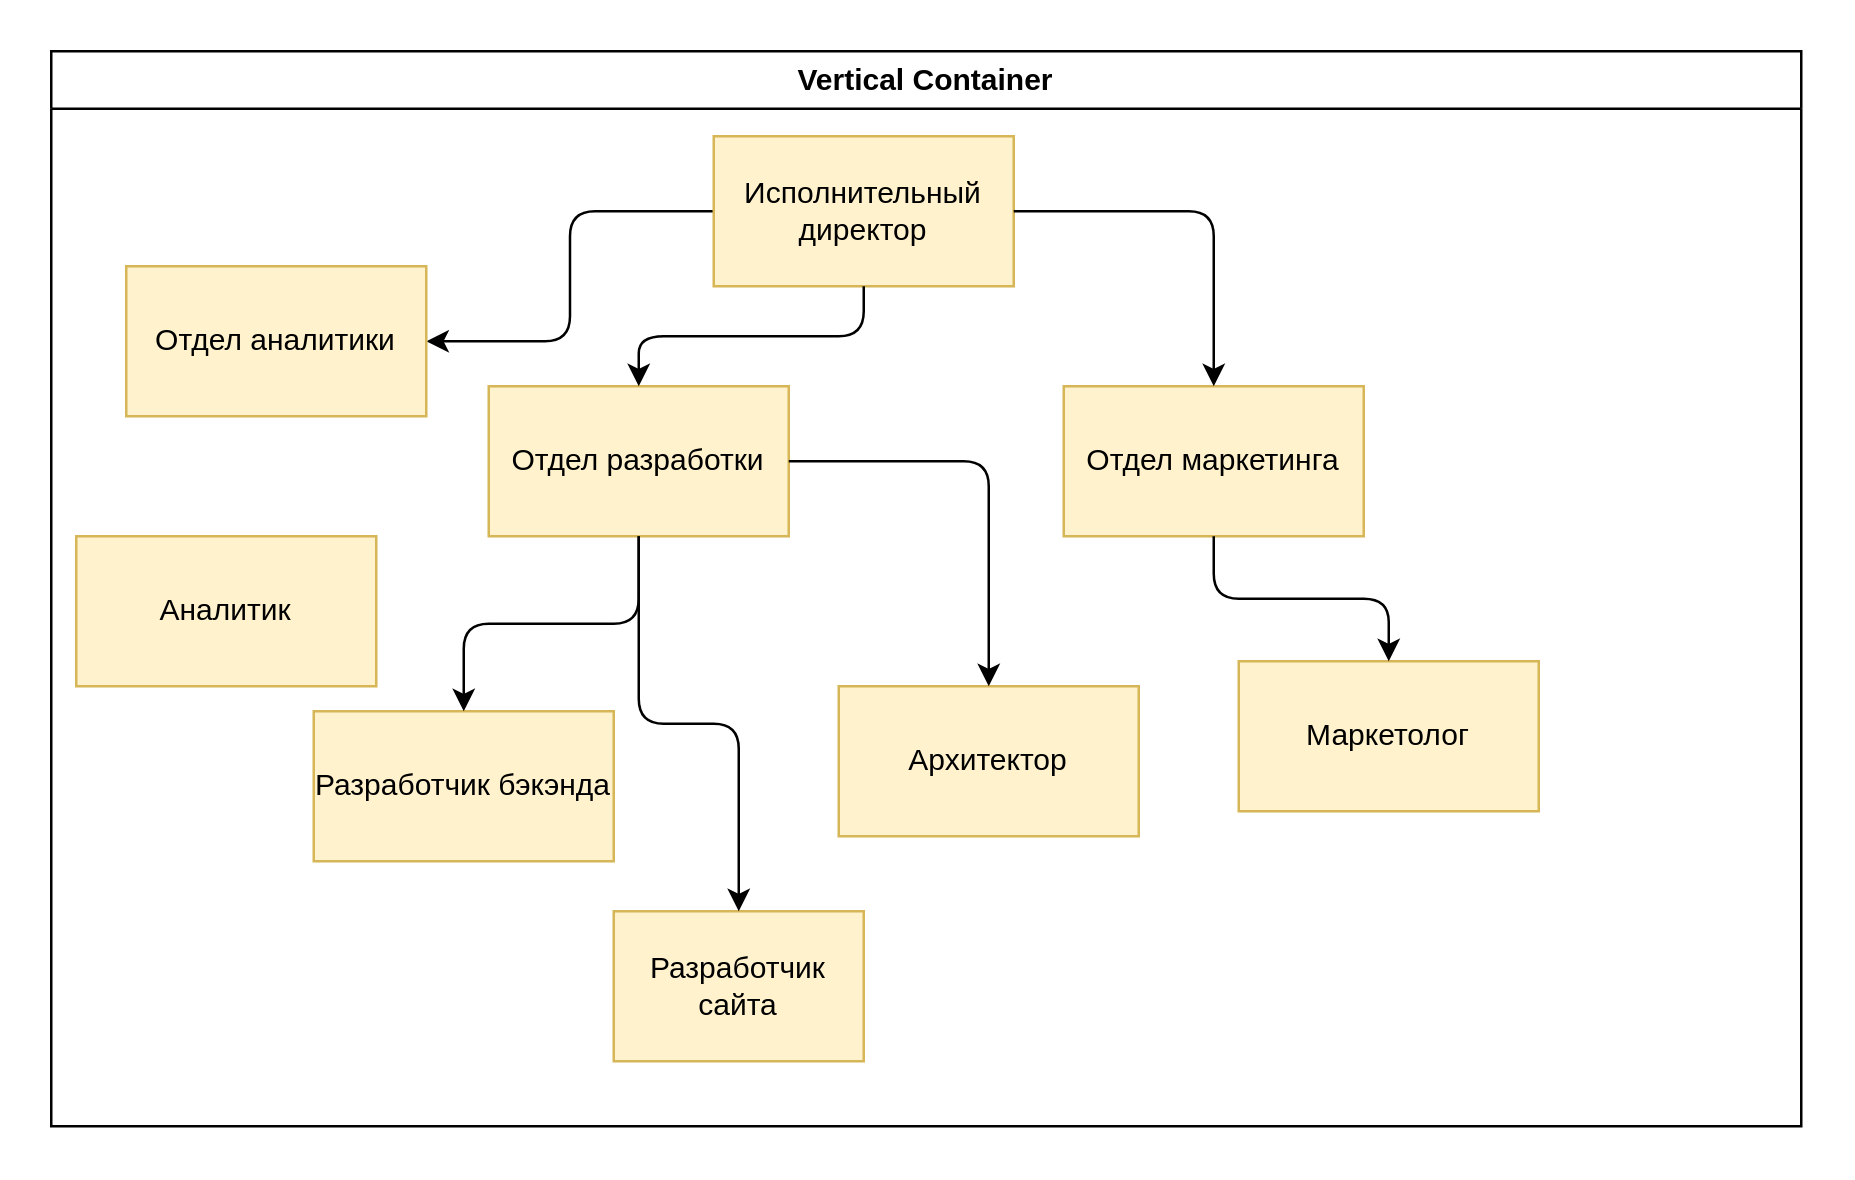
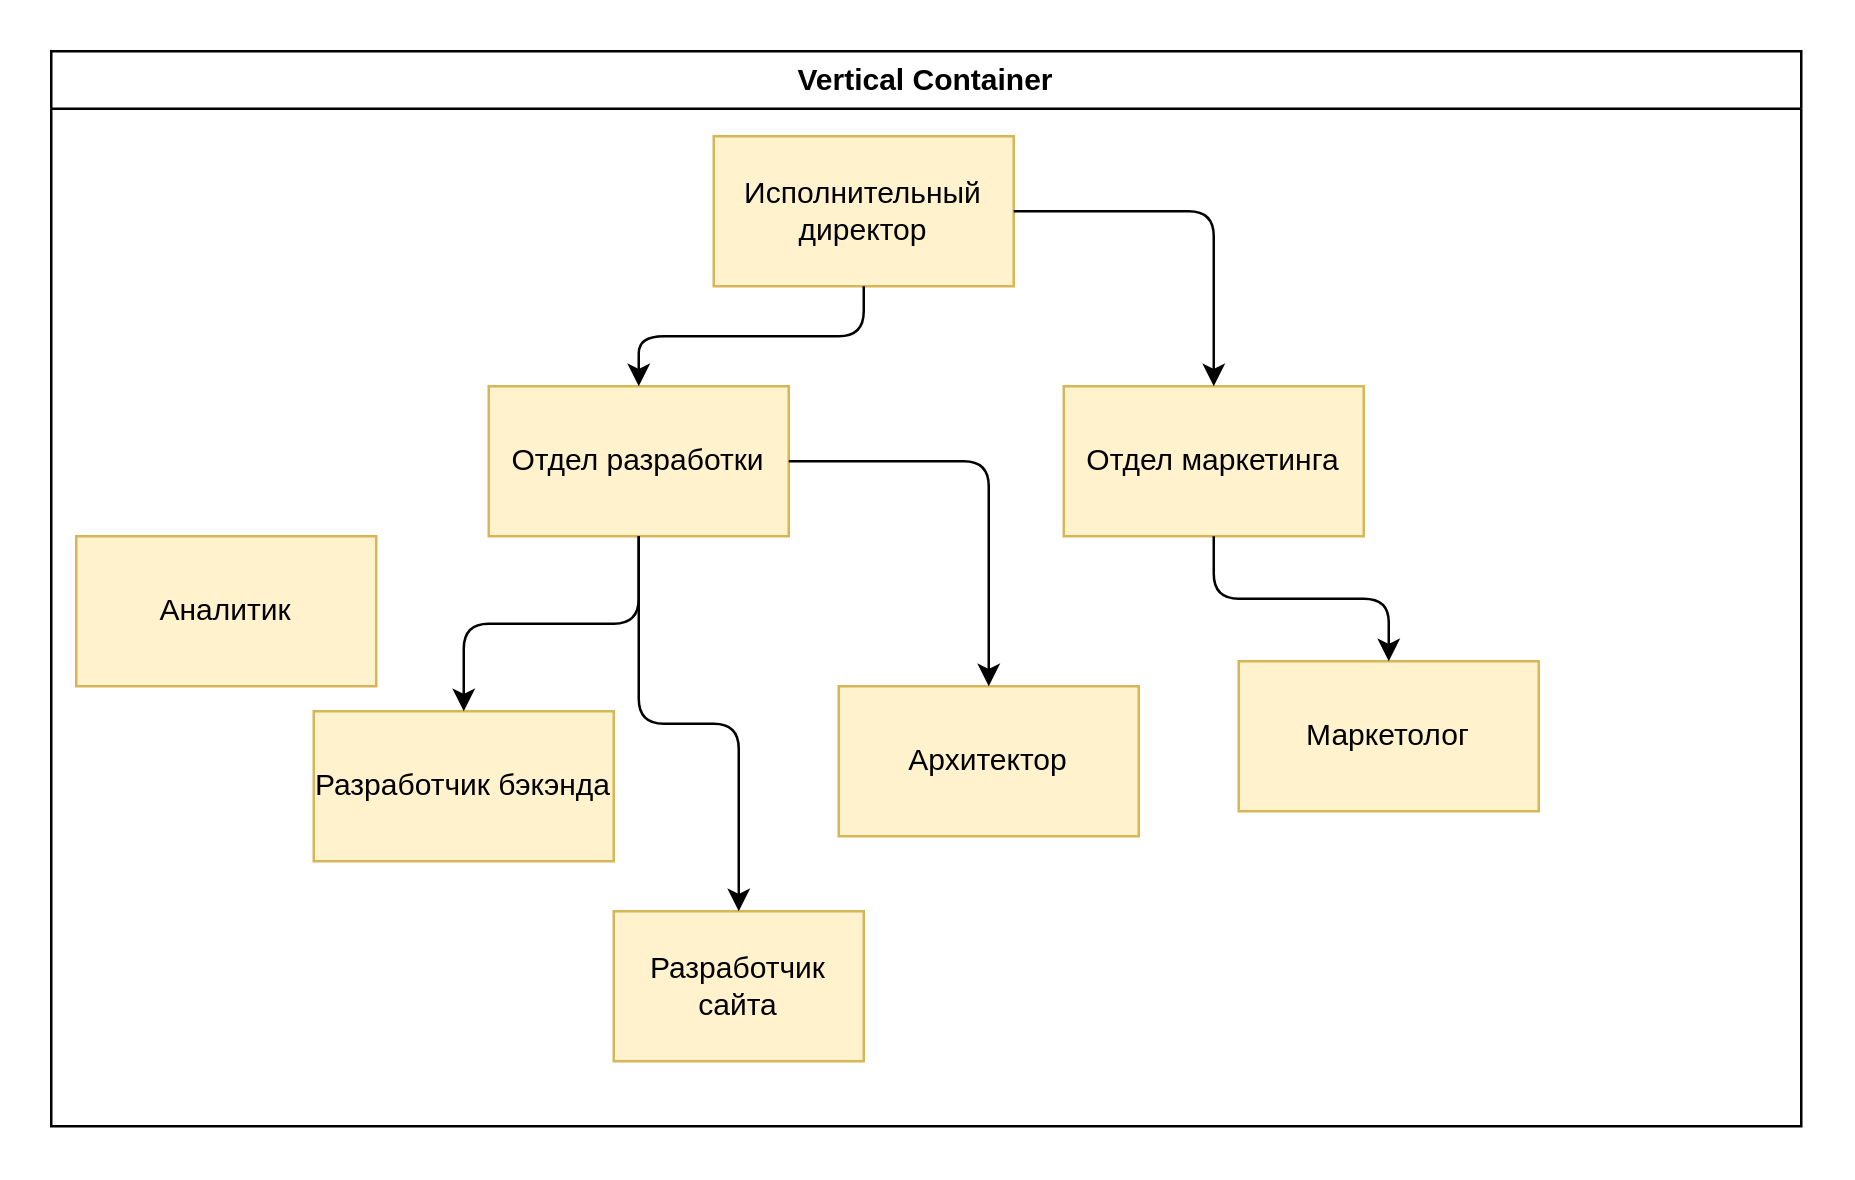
- <mxCell id="3" style="edgeStyle=orthogonalEdgeStyle;html=1;" edge="1" parent="2" source="4" target="17"><mxGeometry relative="1" as="geometry" /></mxCell>
- <mxCell id="17" value="Отдел аналитики" style="rounded=0;whiteSpace=wrap;html=1;fillColor=#fff2cc;strokeColor=#d6b656;" vertex="1" parent="2"><mxGeometry x="30" y="86" width="120" height="60" as="geometry" /></mxCell>
